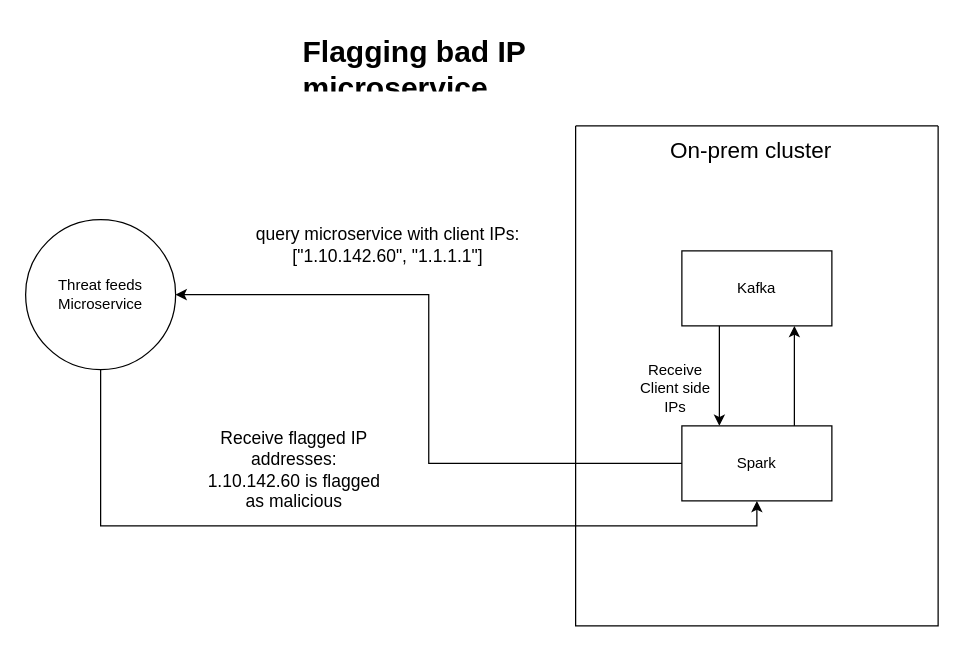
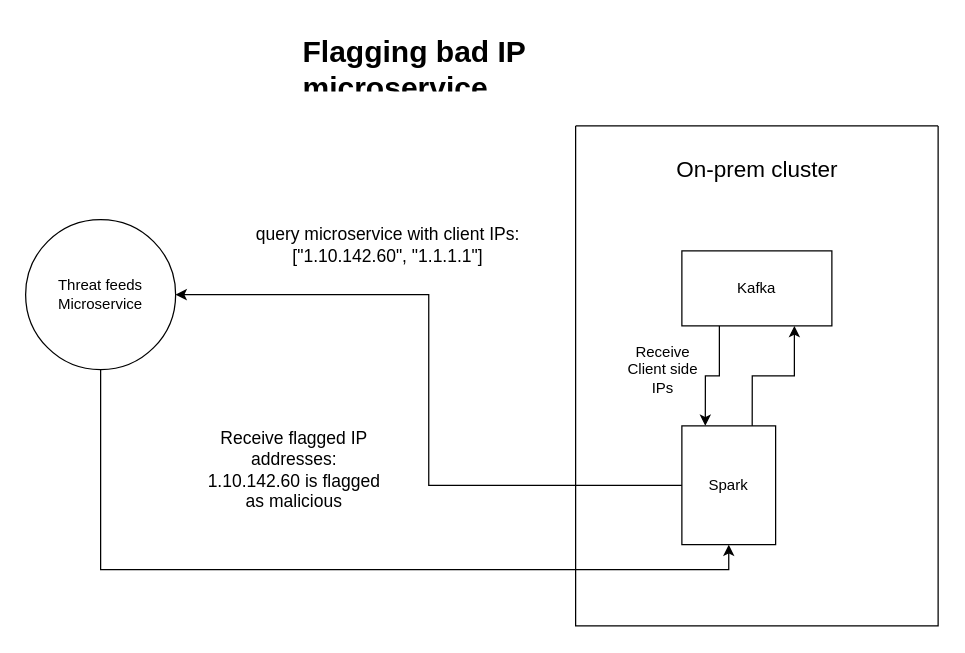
- <mxCell id="10" value="&lt;font style=&quot;font-size: 18px;&quot;&gt;On-prem cluster&lt;/font&gt;" style="text;html=1;align=center;verticalAlign=middle;whiteSpace=wrap;rounded=0;" vertex="1" parent="4"><mxGeometry x="72.5" y="5" width="135" height="30" as="geometry" /></mxCell>
+ <mxCell id="10" value="&lt;font style=&quot;font-size: 18px;&quot;&gt;On-prem cluster&lt;/font&gt;" style="text;html=1;align=center;verticalAlign=middle;whiteSpace=wrap;rounded=0;" vertex="1" parent="4"><mxGeometry x="77.5" y="20" width="135" height="30" as="geometry" /></mxCell>
- <mxCell id="9" value="Receive Client side IPs" style="text;html=1;align=center;verticalAlign=middle;whiteSpace=wrap;rounded=0;" vertex="1" parent="4"><mxGeometry x="50" y="195" width="60" height="30" as="geometry" /></mxCell>
+ <mxCell id="9" value="Receive Client side IPs" style="text;html=1;align=center;verticalAlign=middle;whiteSpace=wrap;rounded=0;" vertex="1" parent="4"><mxGeometry x="40" y="180" width="60" height="30" as="geometry" /></mxCell>
- <mxCell id="8" value="Spark" style="rounded=0;whiteSpace=wrap;html=1;" vertex="1" parent="4"><mxGeometry x="85" y="240" width="120" height="60" as="geometry" /></mxCell>
+ <mxCell id="8" value="Spark" style="rounded=0;whiteSpace=wrap;html=1;" vertex="1" parent="4"><mxGeometry x="85" y="240" width="75" height="95" as="geometry" /></mxCell>
